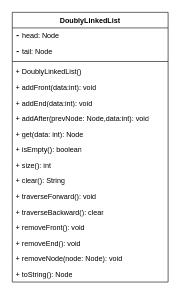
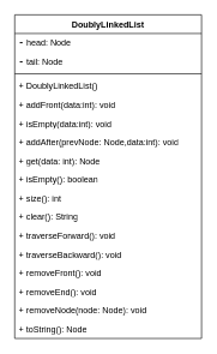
- <mxCell id="8" value="+ addEnd(data:int): void" style="text;strokeColor=none;fillColor=none;align=left;verticalAlign=top;spacingLeft=4;spacingRight=4;overflow=hidden;rotatable=0;points=[[0,0.5],[1,0.5]];portConstraint=eastwest;whiteSpace=wrap;html=1;" parent="2" vertex="1"><mxGeometry y="138" width="260" height="26" as="geometry" /></mxCell>
+ <mxCell id="8" value="+ isEmpty(data:int): void" style="text;strokeColor=none;fillColor=none;align=left;verticalAlign=top;spacingLeft=4;spacingRight=4;overflow=hidden;rotatable=0;points=[[0,0.5],[1,0.5]];portConstraint=eastwest;whiteSpace=wrap;html=1;" parent="2" vertex="1"><mxGeometry y="138" width="260" height="26" as="geometry" /></mxCell>
- <mxCell id="15" value="+ traverseBackward(): clear" style="text;strokeColor=none;fillColor=none;align=left;verticalAlign=top;spacingLeft=4;spacingRight=4;overflow=hidden;rotatable=0;points=[[0,0.5],[1,0.5]];portConstraint=eastwest;whiteSpace=wrap;html=1;" parent="2" vertex="1"><mxGeometry y="320" width="260" height="26" as="geometry" /></mxCell>
+ <mxCell id="15" value="+ traverseBackward(): void" style="text;strokeColor=none;fillColor=none;align=left;verticalAlign=top;spacingLeft=4;spacingRight=4;overflow=hidden;rotatable=0;points=[[0,0.5],[1,0.5]];portConstraint=eastwest;whiteSpace=wrap;html=1;" parent="2" vertex="1"><mxGeometry y="320" width="260" height="26" as="geometry" /></mxCell>
